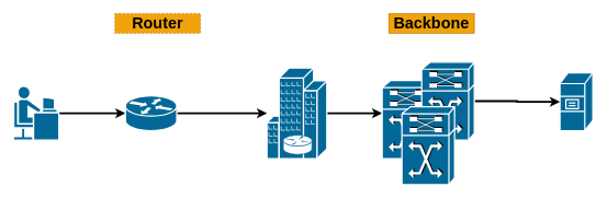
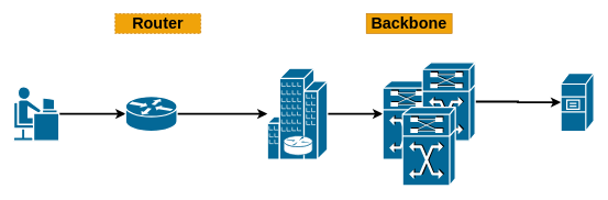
- <mxCell id="11" value="&lt;font style=&quot;font-size: 24px&quot;&gt;Backbone&lt;br&gt;&lt;/font&gt;" style="rounded=0;whiteSpace=wrap;html=1;fillColor=#f0a30a;strokeColor=#BD7000;fontColor=#000000;fontStyle=1" vertex="1" parent="1"><mxGeometry x="590" y="20" width="130" height="30" as="geometry" /></mxCell>
+ <mxCell id="11" value="&lt;font style=&quot;font-size: 24px&quot;&gt;Backbone&lt;br&gt;&lt;/font&gt;" style="rounded=0;whiteSpace=wrap;html=1;fillColor=#f0a30a;strokeColor=#BD7000;fontColor=#000000;fontStyle=1" vertex="1" parent="1"><mxGeometry x="555" y="20" width="130" height="30" as="geometry" /></mxCell>
